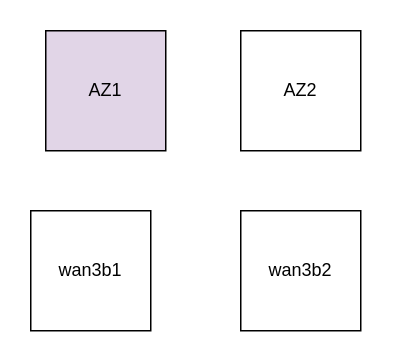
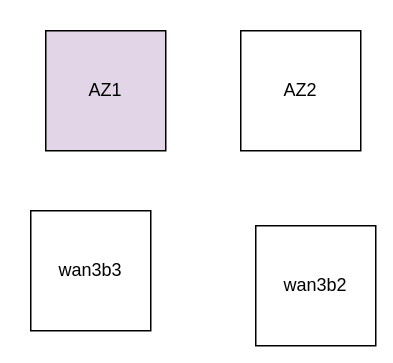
- <mxCell id="5" value="wan3b1" style="whiteSpace=wrap;html=1;aspect=fixed;" vertex="1" parent="1"><mxGeometry x="20" y="140" width="80" height="80" as="geometry" /></mxCell>
+ <mxCell id="5" value="wan3b3" style="whiteSpace=wrap;html=1;aspect=fixed;" vertex="1" parent="1"><mxGeometry x="20" y="140" width="80" height="80" as="geometry" /></mxCell>
- <mxCell id="4" value="wan3b2" style="whiteSpace=wrap;html=1;aspect=fixed;" vertex="1" parent="1"><mxGeometry x="160" y="140" width="80" height="80" as="geometry" /></mxCell>
+ <mxCell id="4" value="wan3b2" style="whiteSpace=wrap;html=1;aspect=fixed;" vertex="1" parent="1"><mxGeometry x="170" y="150" width="80" height="80" as="geometry" /></mxCell>
